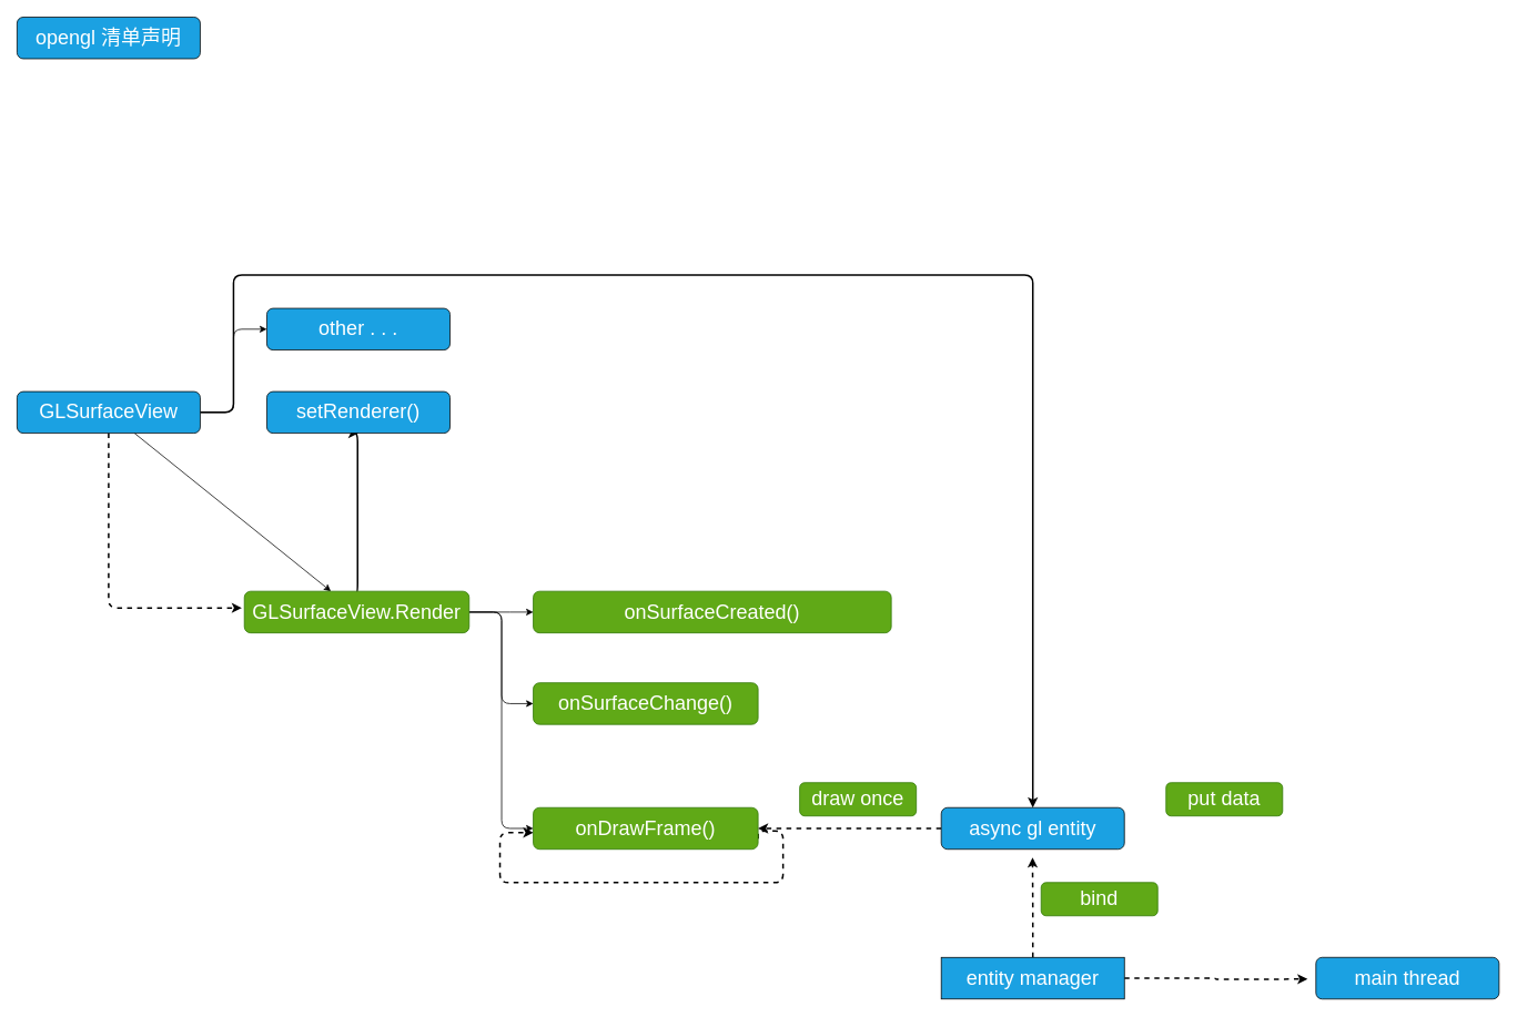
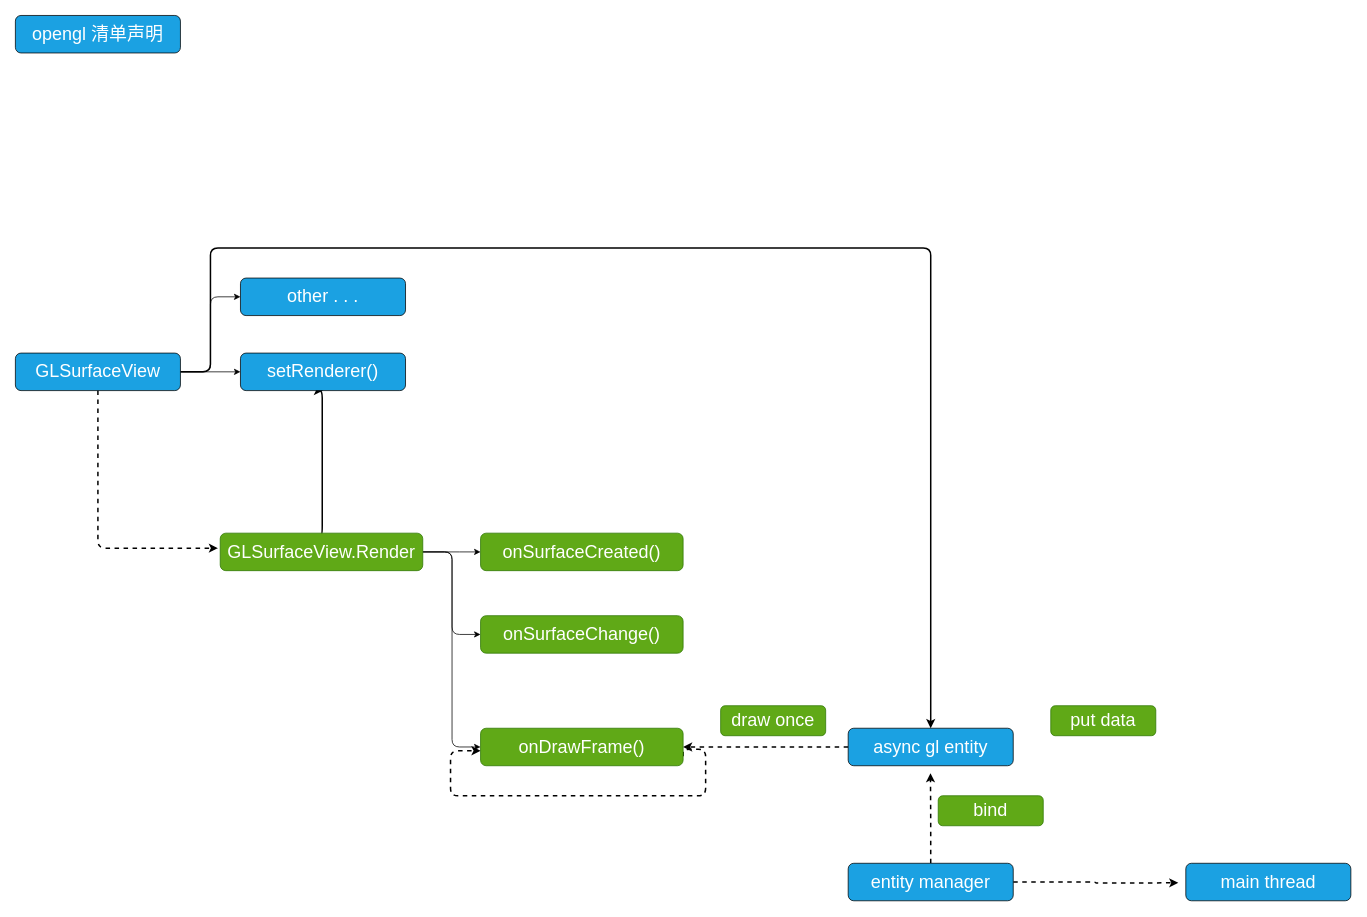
- <mxCell id="2" value="" style="edgeStyle=none;html=1;" parent="1" source="6" target="11" edge="1"><mxGeometry relative="1" as="geometry" /></mxCell>
+ <mxCell id="2" value="" style="edgeStyle=none;html=1;" parent="1" source="6" target="12" edge="1"><mxGeometry relative="1" as="geometry" /></mxCell>
- <mxCell id="13" value="&lt;span style=&quot;font-family: Helvetica; font-size: 24px;&quot;&gt;onSurfaceCreated()&lt;/span&gt;" style="rounded=1;whiteSpace=wrap;html=1;fillColor=#60a917;fontFamily=Comic Sans MS;fillStyle=auto;strokeColor=#2D7600;fontColor=#ffffff;" parent="1" vertex="1"><mxGeometry x="640" y="710" width="430" height="50" as="geometry" /></mxCell>
+ <mxCell id="13" value="&lt;span style=&quot;font-family: Helvetica; font-size: 24px;&quot;&gt;onSurfaceCreated()&lt;/span&gt;" style="rounded=1;whiteSpace=wrap;html=1;fillColor=#60a917;fontFamily=Comic Sans MS;fillStyle=auto;strokeColor=#2D7600;fontColor=#ffffff;" parent="1" vertex="1"><mxGeometry x="640" y="710" width="270" height="50" as="geometry" /></mxCell>
- <mxCell id="25" value="&lt;font color=&quot;#ffffff&quot;&gt;&lt;span style=&quot;font-size: 24px;&quot;&gt;entity manager&lt;br&gt;&lt;/span&gt;&lt;/font&gt;" style="whiteSpace=wrap;html=1;fillColor=#1BA1E2;rounded=0;" parent="1" vertex="1"><mxGeometry x="1130" y="1150" width="220" height="50" as="geometry" /></mxCell>
+ <mxCell id="25" value="&lt;font color=&quot;#ffffff&quot;&gt;&lt;span style=&quot;font-size: 24px;&quot;&gt;entity manager&lt;br&gt;&lt;/span&gt;&lt;/font&gt;" style="rounded=1;whiteSpace=wrap;html=1;fillColor=#1BA1E2;" parent="1" vertex="1"><mxGeometry x="1130" y="1150" width="220" height="50" as="geometry" /></mxCell>
